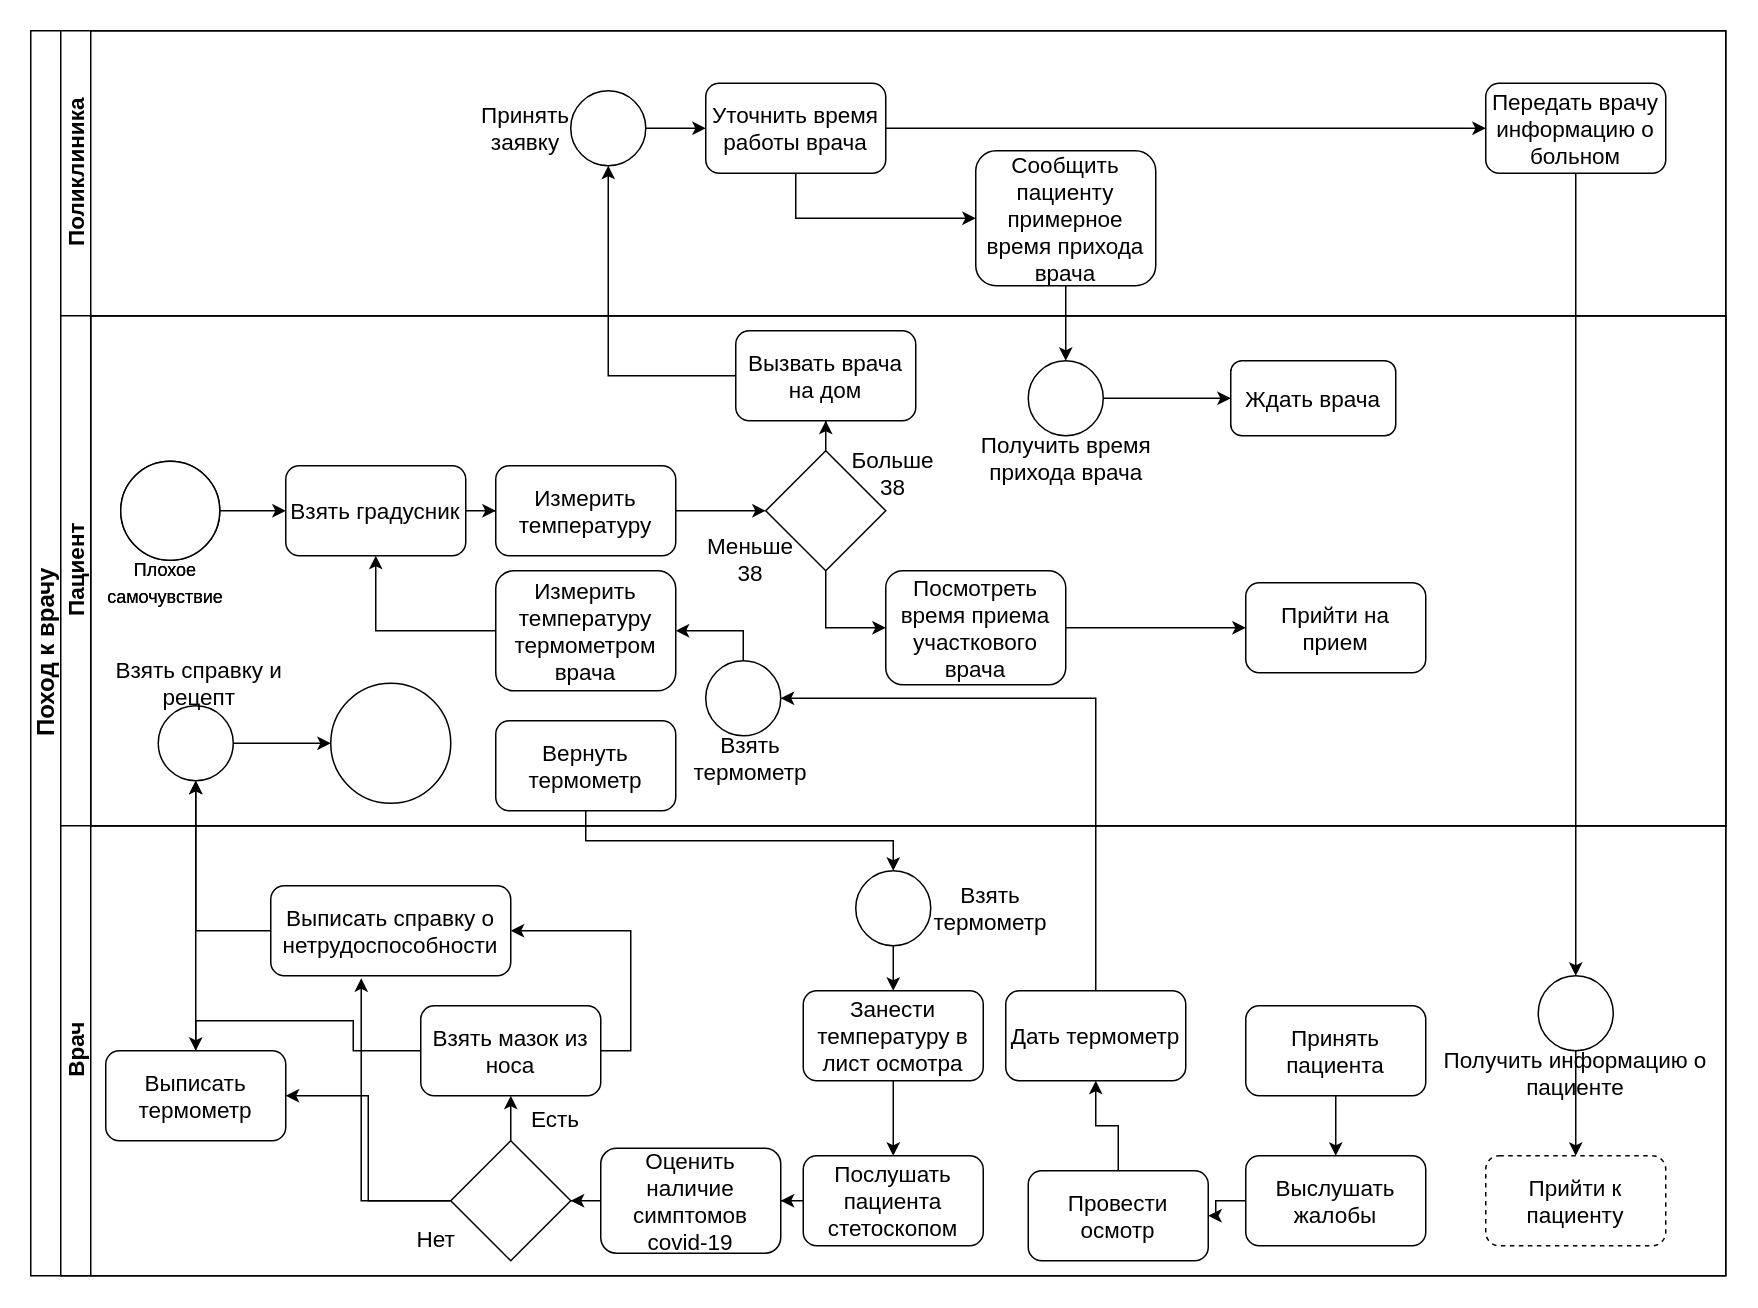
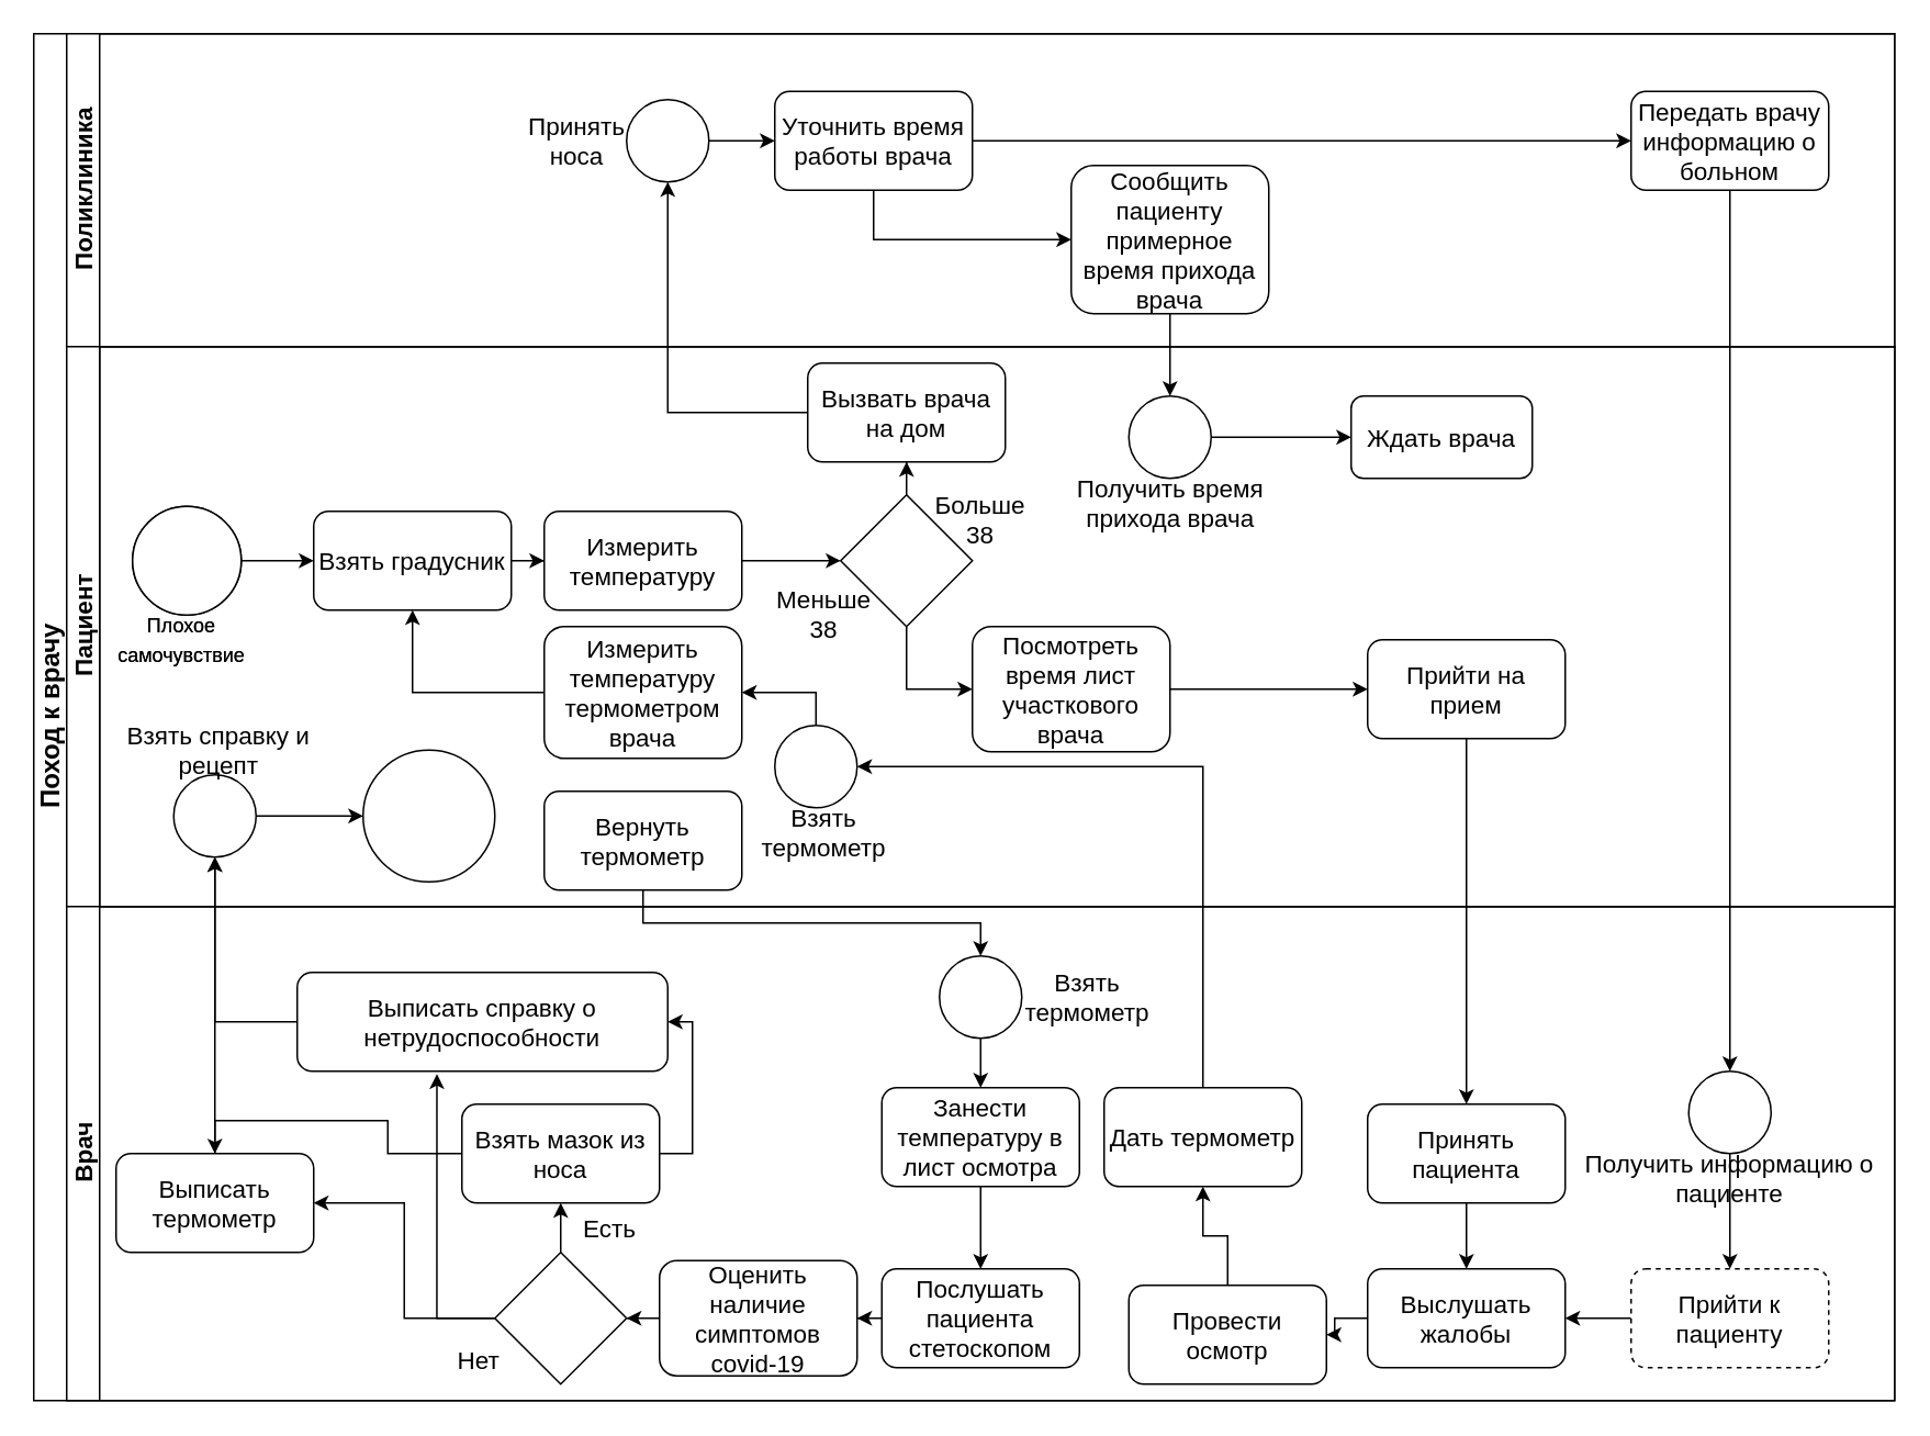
- <mxCell id="6" value="Принять заявку" style="text;html=1;strokeColor=none;fillColor=none;align=center;verticalAlign=middle;whiteSpace=wrap;rounded=0;fontSize=15;" vertex="1" parent="3"><mxGeometry x="280" y="50" width="60" height="30" as="geometry" /></mxCell>
+ <mxCell id="6" value="Принять носа" style="text;html=1;strokeColor=none;fillColor=none;align=center;verticalAlign=middle;whiteSpace=wrap;rounded=0;fontSize=15;" vertex="1" parent="3"><mxGeometry x="280" y="50" width="60" height="30" as="geometry" /></mxCell>
- <mxCell id="28" value="Посмотреть время приема участкового врача" style="rounded=1;whiteSpace=wrap;html=1;fontSize=15;" vertex="1" parent="13"><mxGeometry x="550" y="170" width="120" height="76" as="geometry" /></mxCell>
+ <mxCell id="28" value="Посмотреть время лист участкового врача" style="rounded=1;whiteSpace=wrap;html=1;fontSize=15;" vertex="1" parent="13"><mxGeometry x="550" y="170" width="120" height="76" as="geometry" /></mxCell>
+ <mxCell id="82" style="edgeStyle=orthogonalEdgeStyle;rounded=0;orthogonalLoop=1;jettySize=auto;html=1;entryX=0.5;entryY=0;entryDx=0;entryDy=0;fontSize=15;" edge="1" parent="2" source="29" target="53"><mxGeometry relative="1" as="geometry" /></mxCell>
- <mxCell id="77" value="Выписать справку о нетрудоспособности" style="rounded=1;whiteSpace=wrap;html=1;fontSize=15;" vertex="1" parent="46"><mxGeometry x="140" y="40" width="160" height="60" as="geometry" /></mxCell>
+ <mxCell id="77" value="Выписать справку о нетрудоспособности" style="rounded=1;whiteSpace=wrap;html=1;fontSize=15;" vertex="1" parent="46"><mxGeometry x="140" y="40" width="225" height="60" as="geometry" /></mxCell>
+ <mxCell id="47" style="edgeStyle=orthogonalEdgeStyle;rounded=0;orthogonalLoop=1;jettySize=auto;html=1;entryX=1;entryY=0.5;entryDx=0;entryDy=0;fontSize=15;" edge="1" parent="46" source="48" target="57"><mxGeometry relative="1" as="geometry" /></mxCell>
